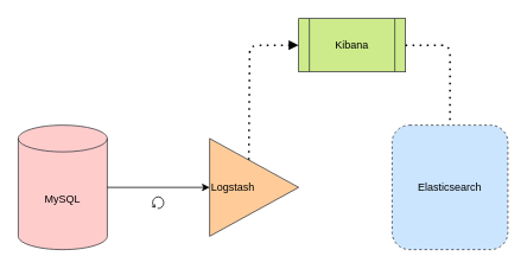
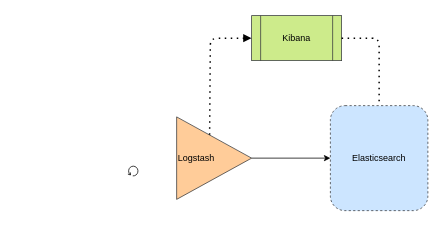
- <mxCell id="2" value="&lt;div&gt;MySQL&lt;/div&gt;" style="shape=cylinder3;whiteSpace=wrap;html=1;boundedLbl=1;backgroundOutline=1;size=15;fillColor=#ffcccc;strokeColor=#36393d;" vertex="1" parent="1"><mxGeometry x="20" y="140" width="100" height="140" as="geometry" /></mxCell>
- <mxCell id="6" value="" style="endArrow=classic;html=1;exitX=1;exitY=0.5;exitDx=0;exitDy=0;exitPerimeter=0;entryX=0;entryY=0.5;entryDx=0;entryDy=0;" edge="1" parent="1" source="2" target="4"><mxGeometry width="50" height="50" relative="1" as="geometry"><mxPoint x="260" y="270" as="sourcePoint" /><mxPoint x="310" y="220" as="targetPoint" /></mxGeometry></mxCell>
+ <mxCell id="5" value="" style="endArrow=classic;html=1;entryX=0;entryY=0.5;entryDx=0;entryDy=0;exitX=1;exitY=0.5;exitDx=0;exitDy=0;" edge="1" parent="1" source="4" target="3"><mxGeometry width="50" height="50" relative="1" as="geometry"><mxPoint x="340" y="210" as="sourcePoint" /><mxPoint x="310" y="220" as="targetPoint" /></mxGeometry></mxCell>
